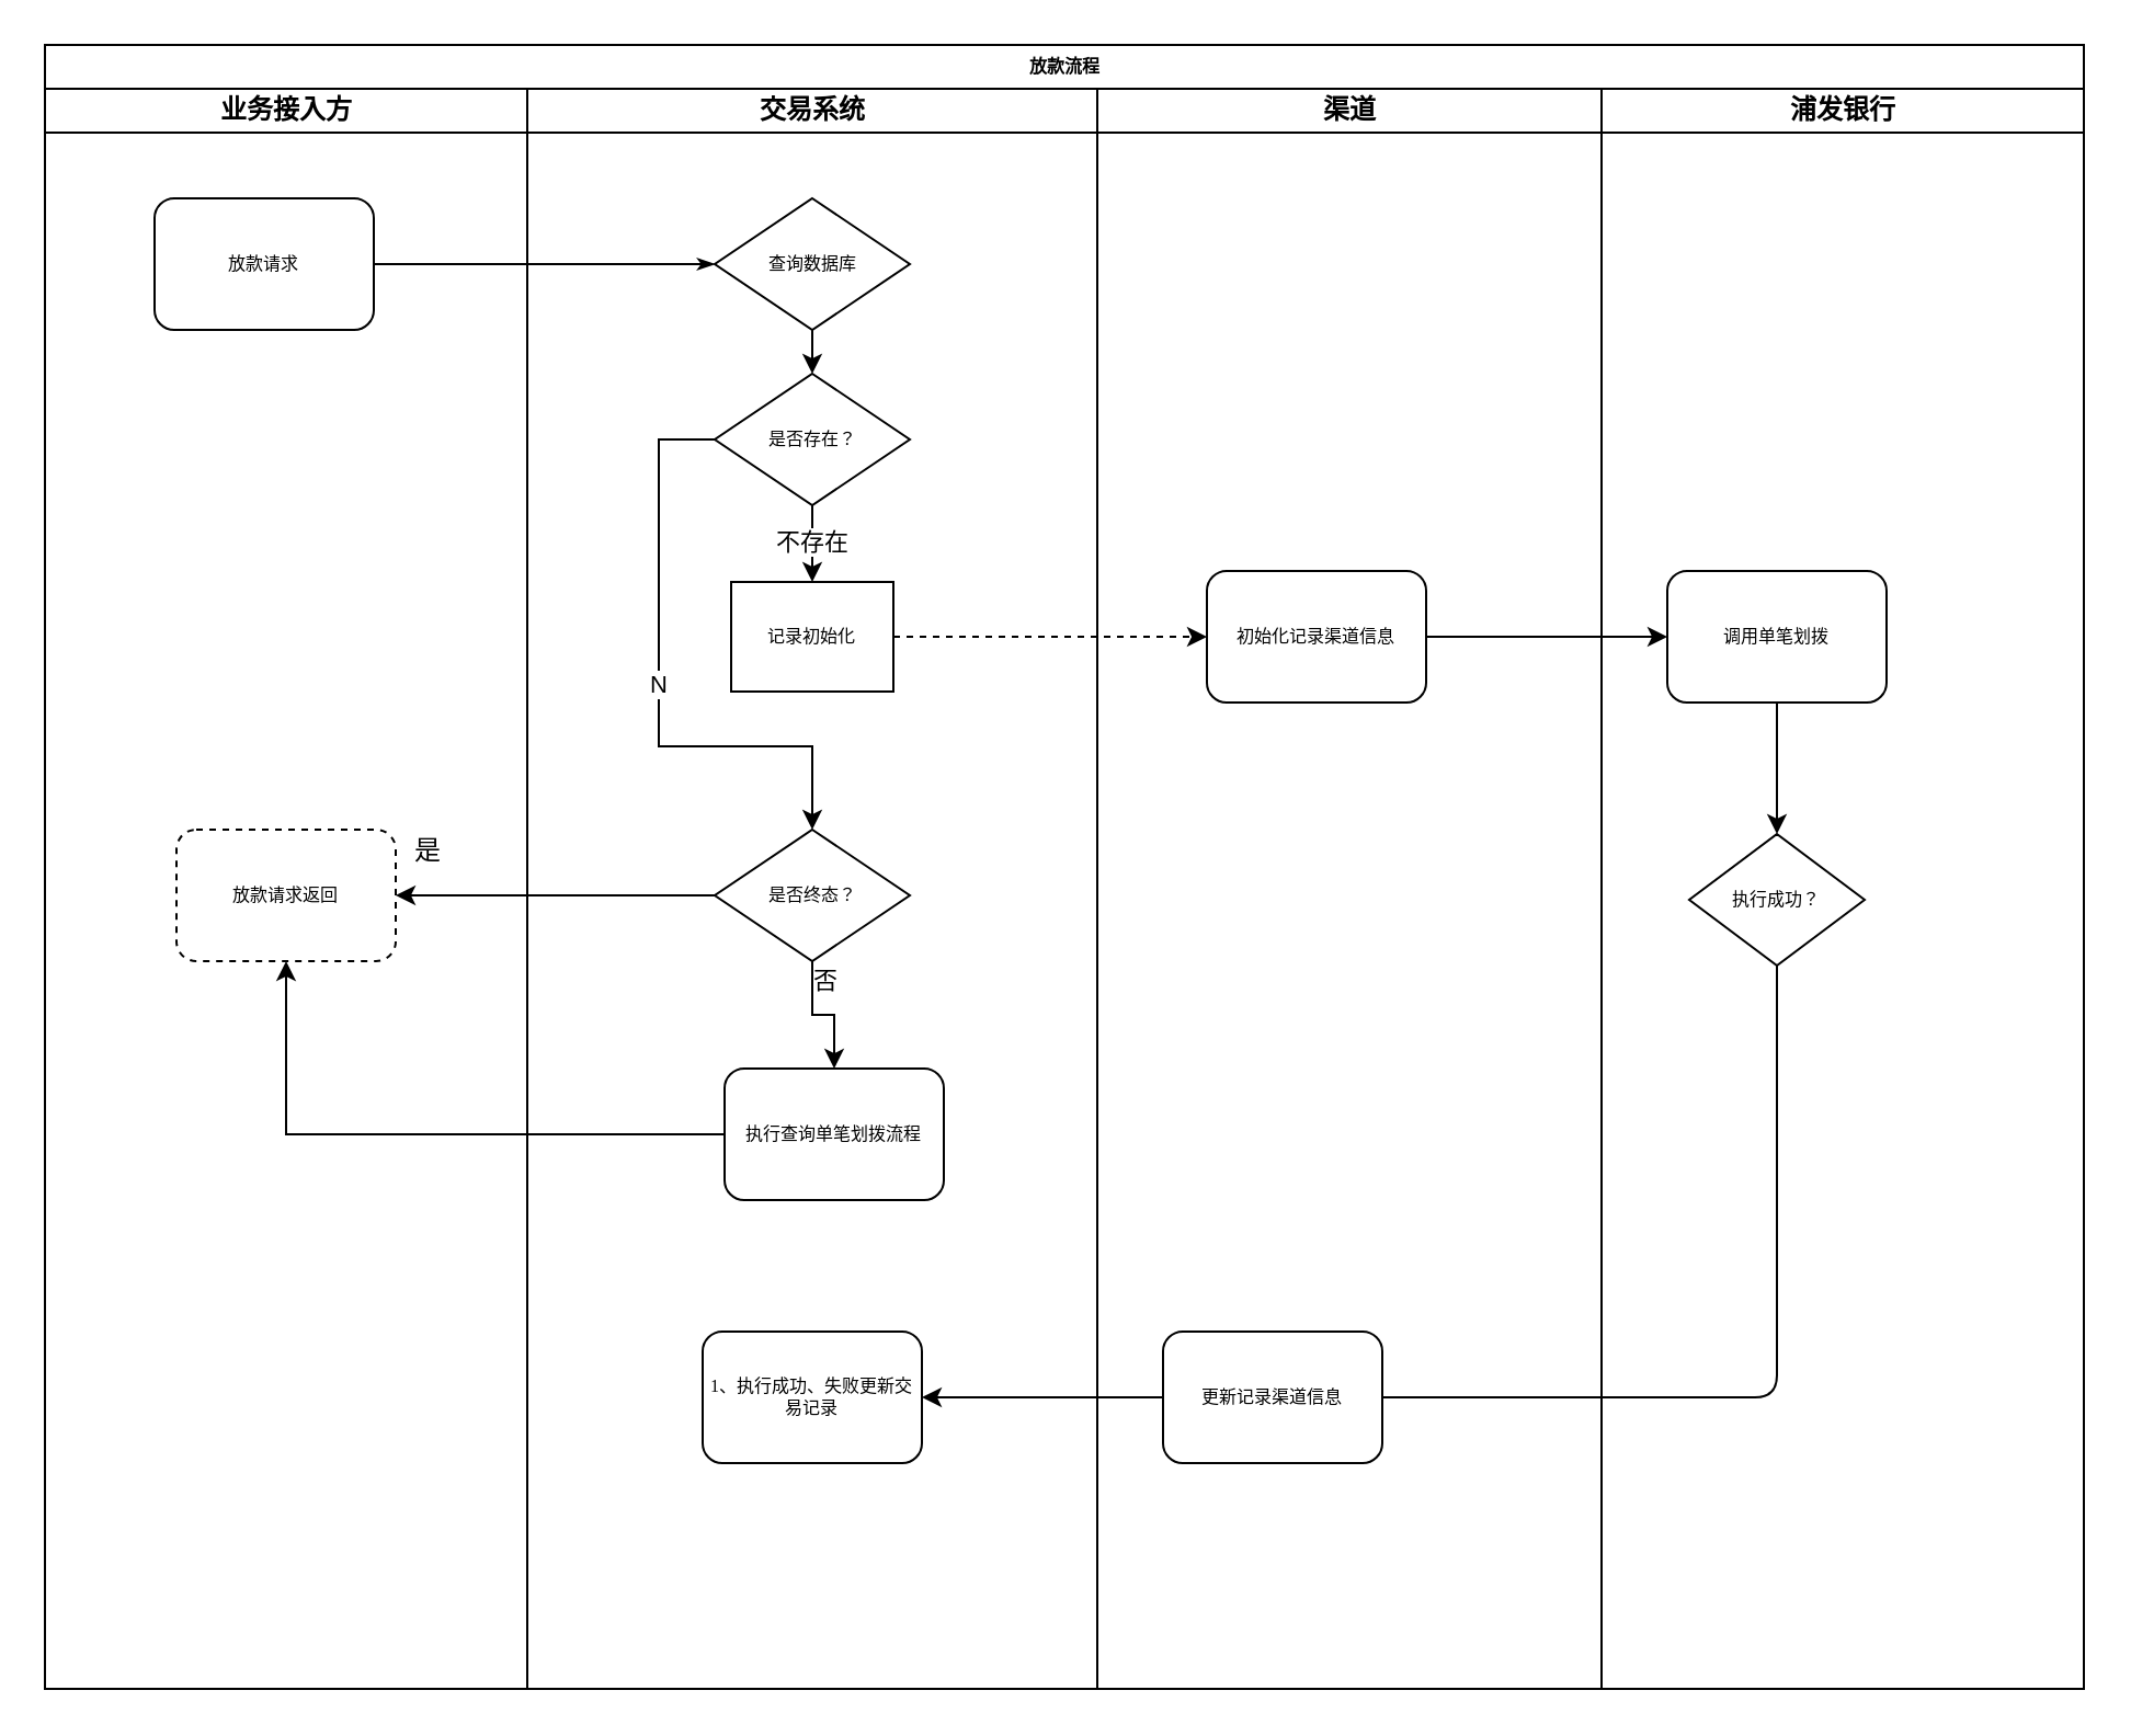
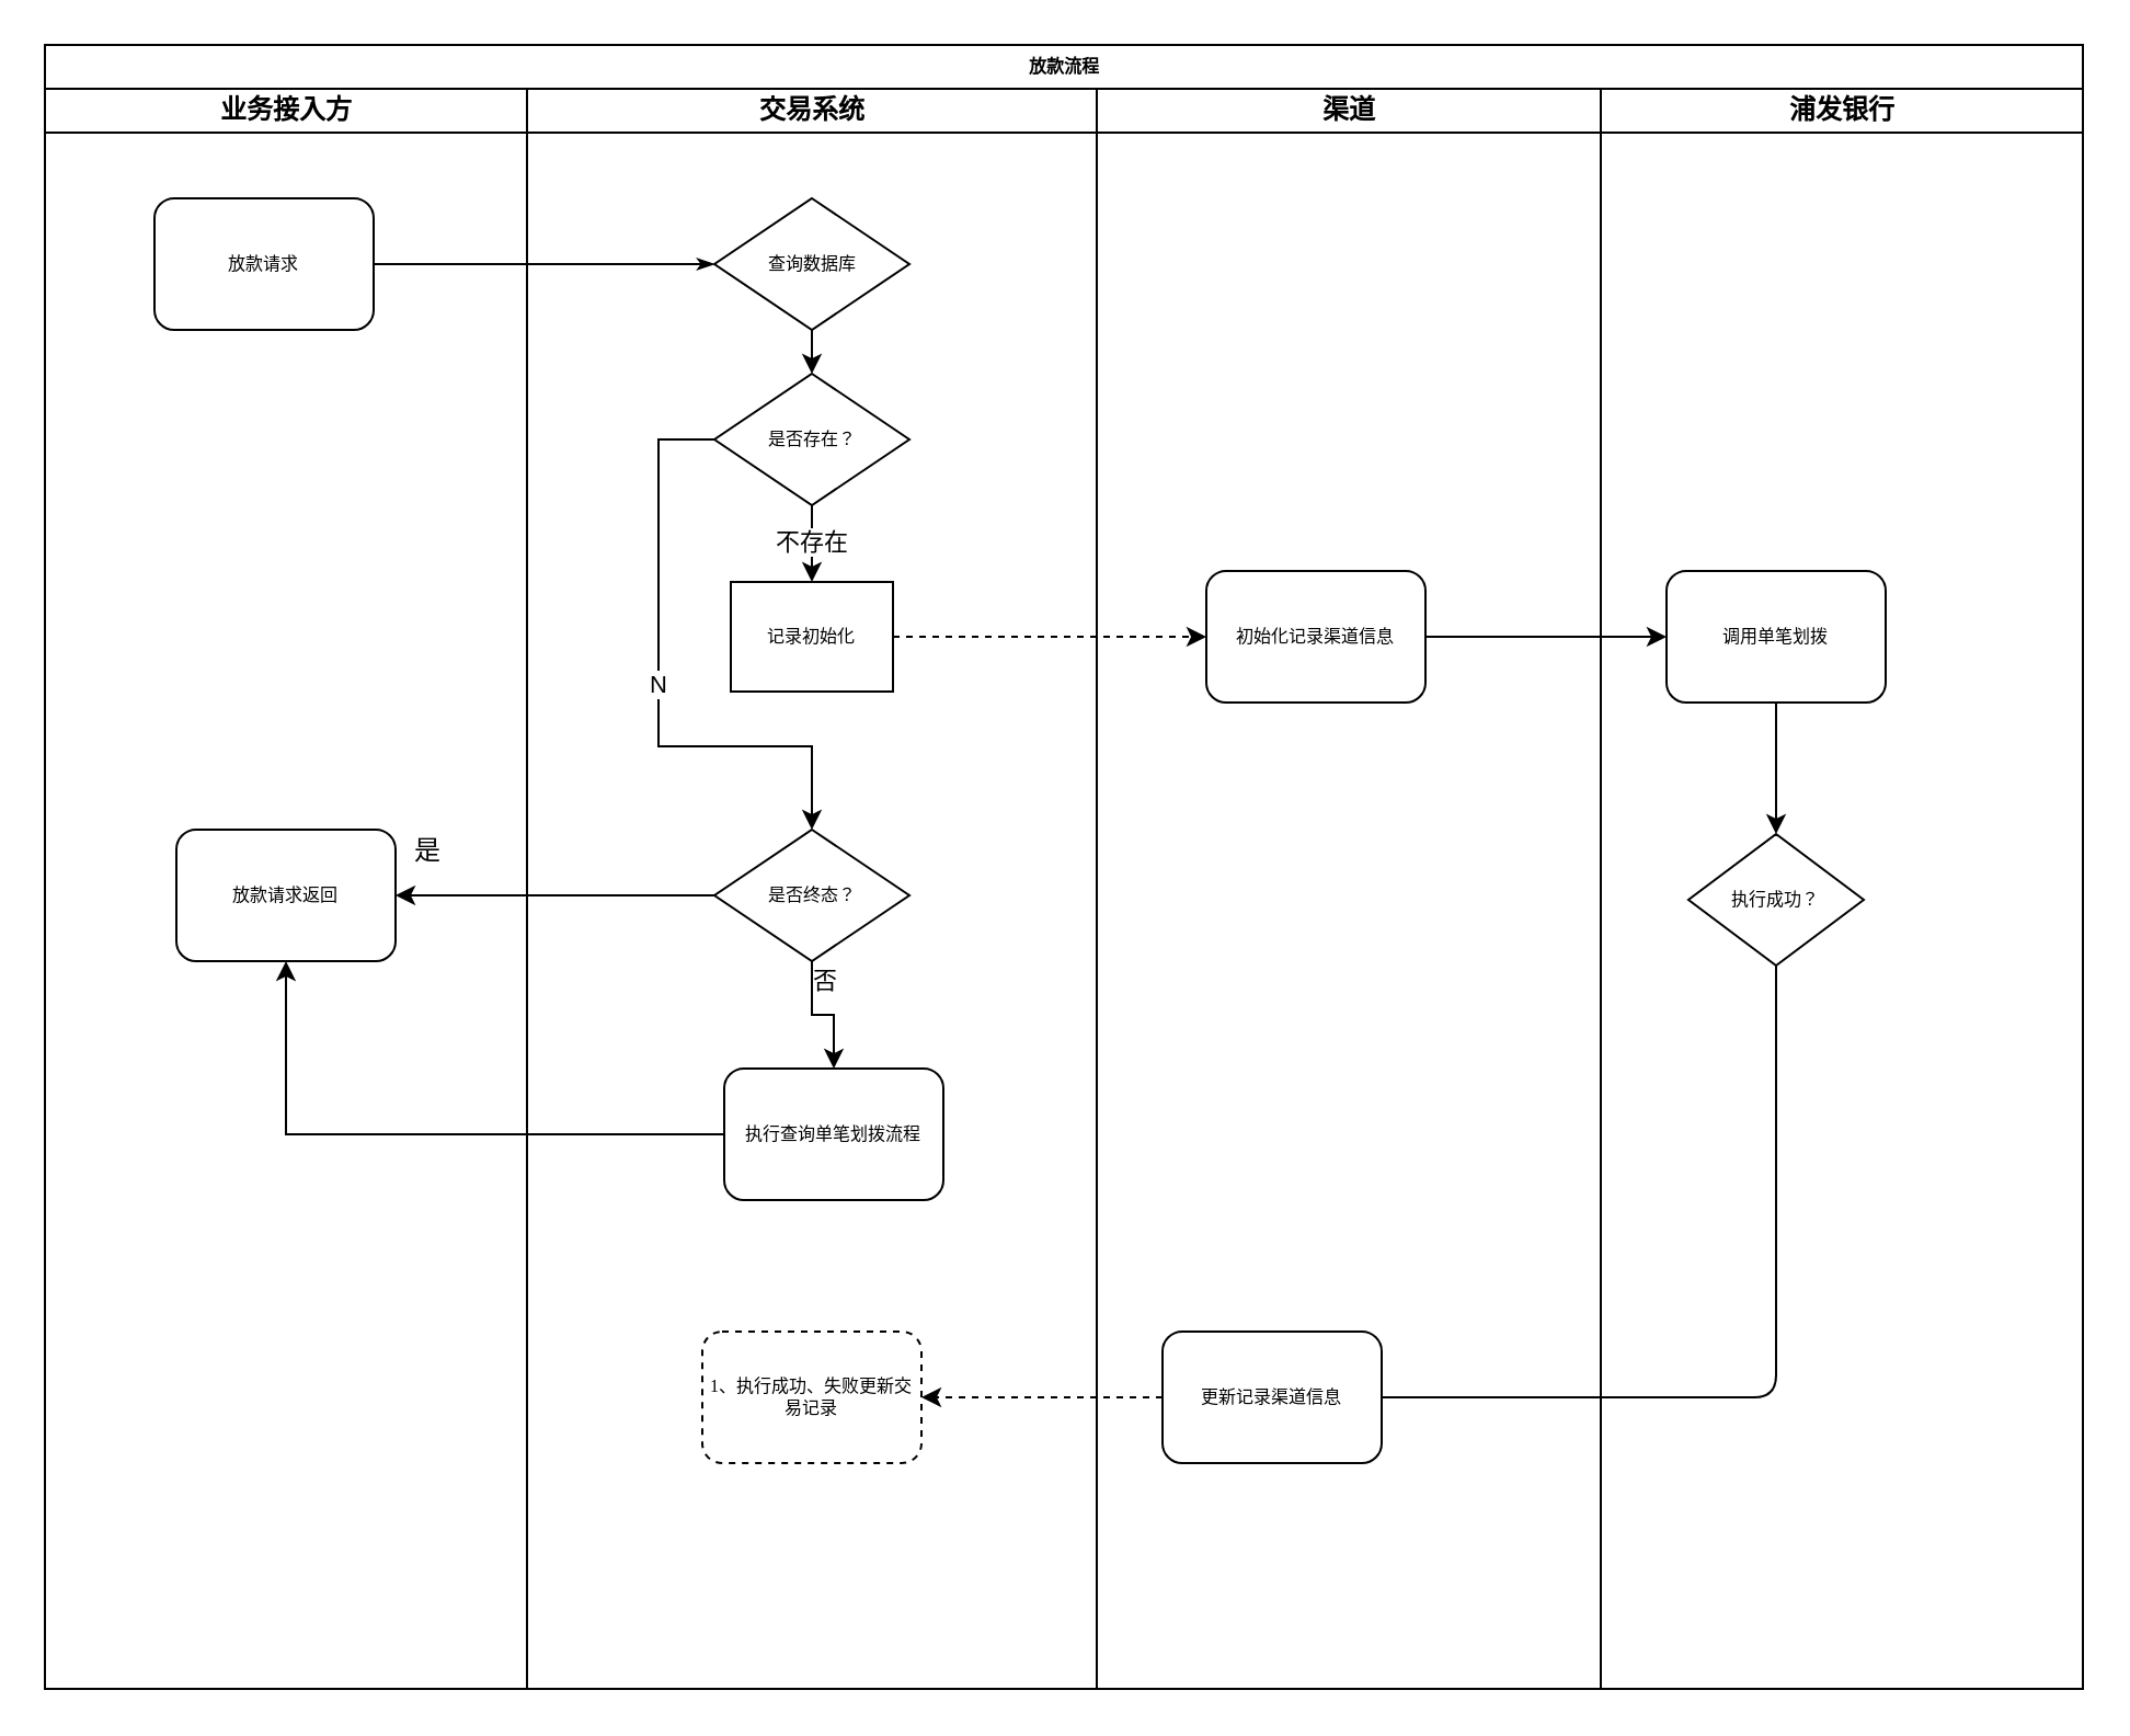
- <mxCell id="5" value="放款请求返回" style="rounded=1;whiteSpace=wrap;html=1;shadow=0;labelBackgroundColor=none;strokeColor=#000000;strokeWidth=1;fillColor=#ffffff;fontFamily=Verdana;fontSize=8;fontColor=#000000;align=center;dashed=1;" parent="3" vertex="1"><mxGeometry x="60" y="338" width="100" height="60" as="geometry" /></mxCell>
+ <mxCell id="5" value="放款请求返回" style="rounded=1;whiteSpace=wrap;html=1;shadow=0;labelBackgroundColor=none;strokeColor=#000000;strokeWidth=1;fillColor=#ffffff;fontFamily=Verdana;fontSize=8;fontColor=#000000;align=center;" parent="3" vertex="1"><mxGeometry x="60" y="338" width="100" height="60" as="geometry" /></mxCell>
- <mxCell id="16" value="1、执行成功、失败更新交易记录" style="rounded=1;whiteSpace=wrap;html=1;shadow=0;labelBackgroundColor=none;strokeColor=#000000;strokeWidth=1;fillColor=#ffffff;fontFamily=Verdana;fontSize=8;fontColor=#000000;align=center;" parent="7" vertex="1"><mxGeometry x="80" y="567" width="100" height="60" as="geometry" /></mxCell>
+ <mxCell id="16" value="1、执行成功、失败更新交易记录" style="rounded=1;whiteSpace=wrap;html=1;shadow=0;labelBackgroundColor=none;strokeColor=#000000;strokeWidth=1;fillColor=#ffffff;fontFamily=Verdana;fontSize=8;fontColor=#000000;align=center;dashed=1;" parent="7" vertex="1"><mxGeometry x="80" y="567" width="100" height="60" as="geometry" /></mxCell>
- <mxCell id="20" style="edgeStyle=orthogonalEdgeStyle;rounded=0;orthogonalLoop=1;jettySize=auto;html=1;exitX=0;exitY=0.5;exitDx=0;exitDy=0;entryX=1;entryY=0.5;entryDx=0;entryDy=0;" parent="2" source="23" target="16" edge="1"><mxGeometry relative="1" as="geometry" /></mxCell>
+ <mxCell id="20" style="edgeStyle=orthogonalEdgeStyle;rounded=0;orthogonalLoop=1;jettySize=auto;html=1;exitX=0;exitY=0.5;exitDx=0;exitDy=0;entryX=1;entryY=0.5;entryDx=0;entryDy=0;dashed=1;" parent="2" source="23" target="16" edge="1"><mxGeometry relative="1" as="geometry" /></mxCell>
